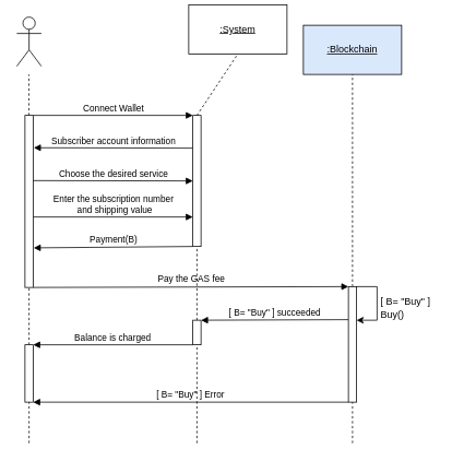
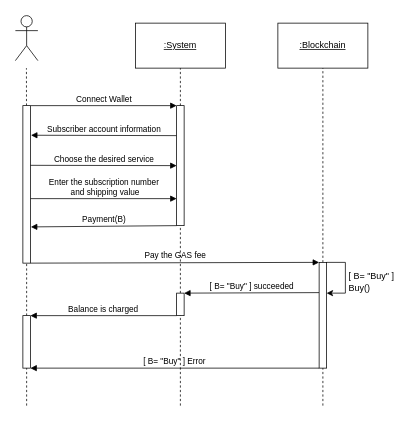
- <mxCell id="3" value="&lt;u&gt;:System&lt;/u&gt;" style="rounded=0;whiteSpace=wrap;html=1;" vertex="1" parent="1"><mxGeometry x="230" y="5" width="120" height="60" as="geometry" /></mxCell>
+ <mxCell id="3" value="&lt;u&gt;:System&lt;/u&gt;" style="rounded=0;whiteSpace=wrap;html=1;" vertex="1" parent="1"><mxGeometry x="180" y="30" width="120" height="60" as="geometry" /></mxCell>
- <mxCell id="4" value="&lt;u&gt;:Blockchain&lt;/u&gt;" style="rounded=0;whiteSpace=wrap;html=1;fillColor=#dae8fc;" vertex="1" parent="1"><mxGeometry x="370" y="30" width="120" height="60" as="geometry" /></mxCell>
+ <mxCell id="4" value="&lt;u&gt;:Blockchain&lt;/u&gt;" style="rounded=0;whiteSpace=wrap;html=1;" vertex="1" parent="1"><mxGeometry x="370" y="30" width="120" height="60" as="geometry" /></mxCell>
